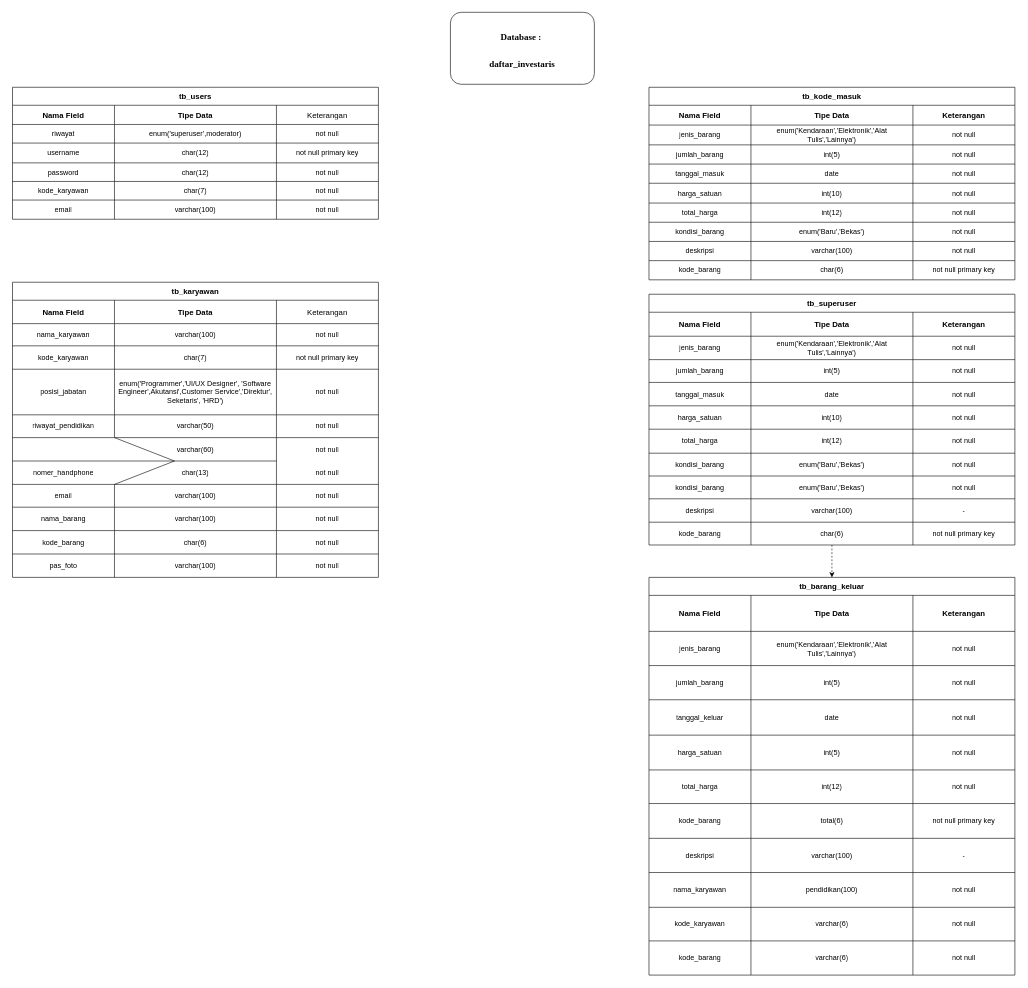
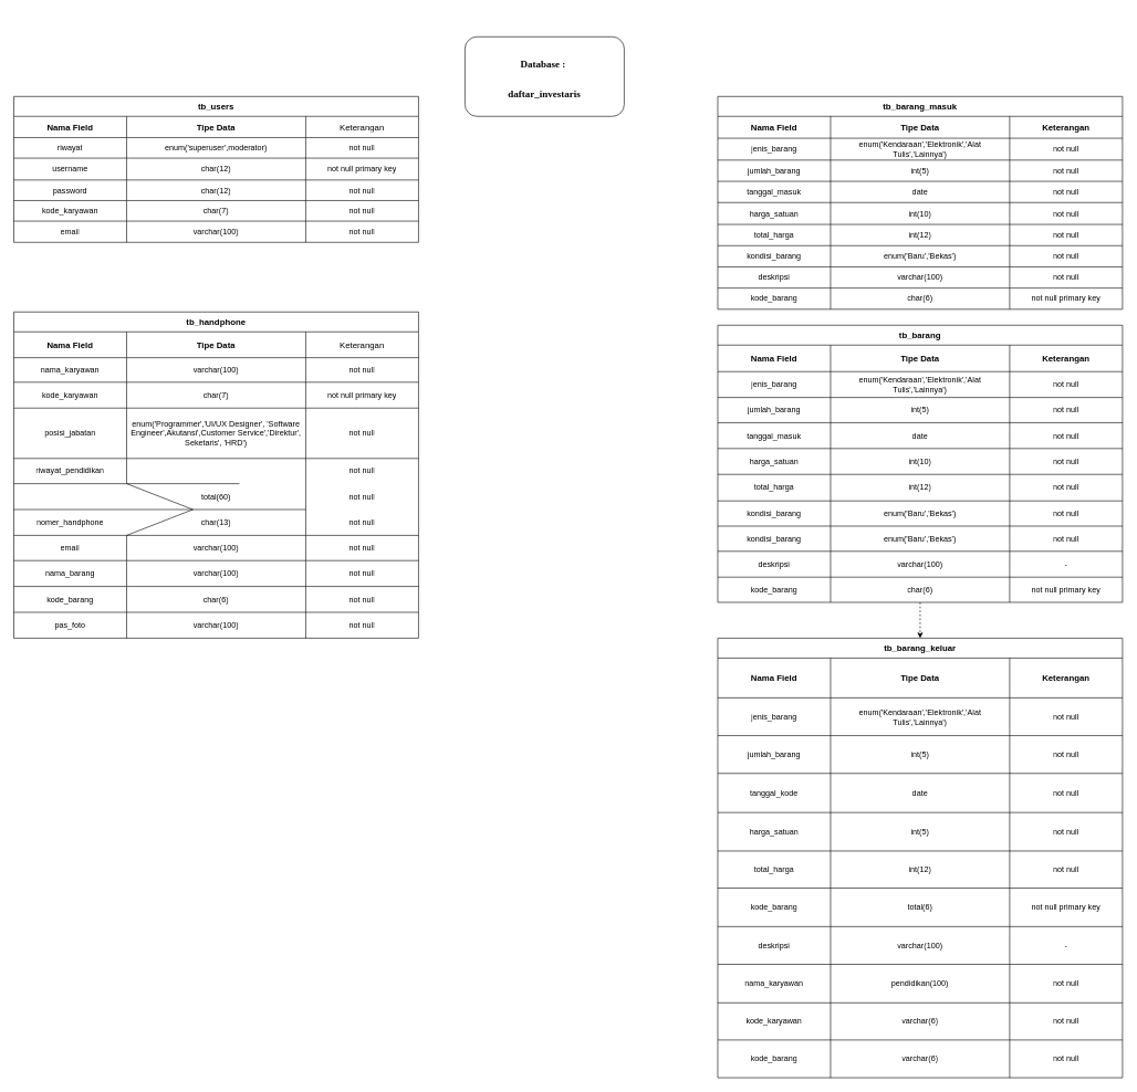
- <mxCell id="2" value="&lt;h1&gt;&lt;b&gt;&lt;font style=&quot;font-size: 15px&quot; face=&quot;Verdana&quot;&gt;Database :&amp;nbsp;&lt;/font&gt;&lt;/b&gt;&lt;/h1&gt;&lt;h1&gt;&lt;b&gt;&lt;font style=&quot;font-size: 15px&quot; face=&quot;Verdana&quot;&gt;daftar_investaris&lt;/font&gt;&lt;/b&gt;&lt;/h1&gt;" style="rounded=1;whiteSpace=wrap;html=1;align=center;" parent="1" vertex="1"><mxGeometry x="750" width="240" height="120" as="geometry" y="20" /></mxCell>
+ <mxCell id="2" value="&lt;h1&gt;&lt;b&gt;&lt;font style=&quot;font-size: 15px&quot; face=&quot;Verdana&quot;&gt;Database :&amp;nbsp;&lt;/font&gt;&lt;/b&gt;&lt;/h1&gt;&lt;h1&gt;&lt;b&gt;&lt;font style=&quot;font-size: 15px&quot; face=&quot;Verdana&quot;&gt;daftar_investaris&lt;/font&gt;&lt;/b&gt;&lt;/h1&gt;" style="rounded=1;whiteSpace=wrap;html=1;align=center;" parent="1" vertex="1"><mxGeometry x="700" y="55" width="240" height="120" as="geometry" /></mxCell>
- <mxCell id="3" value="&lt;span style=&quot;font-size: 13px&quot;&gt;tb_kode_masuk&lt;/span&gt;" style="shape=table;html=1;whiteSpace=wrap;startSize=30;container=1;collapsible=0;childLayout=tableLayout;fontStyle=1;align=center;" parent="1" vertex="1"><mxGeometry x="1081" y="145" width="610" height="321" as="geometry" /></mxCell>
+ <mxCell id="3" value="&lt;span style=&quot;font-size: 13px&quot;&gt;tb_barang_masuk&lt;/span&gt;" style="shape=table;html=1;whiteSpace=wrap;startSize=30;container=1;collapsible=0;childLayout=tableLayout;fontStyle=1;align=center;" parent="1" vertex="1"><mxGeometry x="1081" y="145" width="610" height="321" as="geometry" /></mxCell>
- <mxCell id="107" value="&lt;span style=&quot;font-size: 13px&quot;&gt;tb_karyawan&lt;/span&gt;" style="shape=table;html=1;whiteSpace=wrap;startSize=30;container=1;collapsible=0;childLayout=tableLayout;fontStyle=1;align=center;" parent="1" vertex="1"><mxGeometry x="20" y="470" width="610" height="492" as="geometry" /></mxCell>
+ <mxCell id="107" value="&lt;span style=&quot;font-size: 13px&quot;&gt;tb_handphone&lt;/span&gt;" style="shape=table;html=1;whiteSpace=wrap;startSize=30;container=1;collapsible=0;childLayout=tableLayout;fontStyle=1;align=center;" parent="1" vertex="1"><mxGeometry x="20" y="470" width="610" height="492" as="geometry" /></mxCell>
- <mxCell id="41" value="&lt;span style=&quot;font-size: 13px&quot;&gt;tb_superuser&lt;/span&gt;" style="shape=table;html=1;whiteSpace=wrap;startSize=30;container=1;collapsible=0;childLayout=tableLayout;fontStyle=1;align=center;" parent="1" vertex="1"><mxGeometry x="1081" y="490" width="610" height="418" as="geometry" /></mxCell>
+ <mxCell id="41" value="&lt;span style=&quot;font-size: 13px&quot;&gt;tb_barang&lt;/span&gt;" style="shape=table;html=1;whiteSpace=wrap;startSize=30;container=1;collapsible=0;childLayout=tableLayout;fontStyle=1;align=center;" parent="1" vertex="1"><mxGeometry x="1081" y="490" width="610" height="418" as="geometry" /></mxCell>
- <mxCell id="126" value="varchar(50)" style="shape=partialRectangle;html=1;whiteSpace=wrap;connectable=0;fillColor=none;top=0;left=0;bottom=0;right=0;overflow=hidden;" parent="124" vertex="1"><mxGeometry x="170" width="270" height="38" as="geometry" /></mxCell>
- <mxCell id="129" value="varchar(60)" style="shape=partialRectangle;html=1;whiteSpace=wrap;connectable=0;fillColor=none;top=0;left=0;bottom=0;right=0;overflow=hidden;" parent="128" vertex="1"><mxGeometry x="170" width="270" height="39" as="geometry" /></mxCell>
+ <mxCell id="129" value="total(60)" style="shape=partialRectangle;html=1;whiteSpace=wrap;connectable=0;fillColor=none;top=0;left=0;bottom=0;right=0;overflow=hidden;" parent="128" vertex="1"><mxGeometry x="170" width="270" height="39" as="geometry" /></mxCell>
- <mxCell id="165" value="tanggal_keluar" style="shape=partialRectangle;html=1;whiteSpace=wrap;connectable=0;fillColor=none;top=0;left=0;bottom=0;right=0;overflow=hidden;" parent="164" vertex="1"><mxGeometry width="170" height="59" as="geometry" /></mxCell>
+ <mxCell id="165" value="tanggal_kode" style="shape=partialRectangle;html=1;whiteSpace=wrap;connectable=0;fillColor=none;top=0;left=0;bottom=0;right=0;overflow=hidden;" parent="164" vertex="1"><mxGeometry width="170" height="59" as="geometry" /></mxCell>
